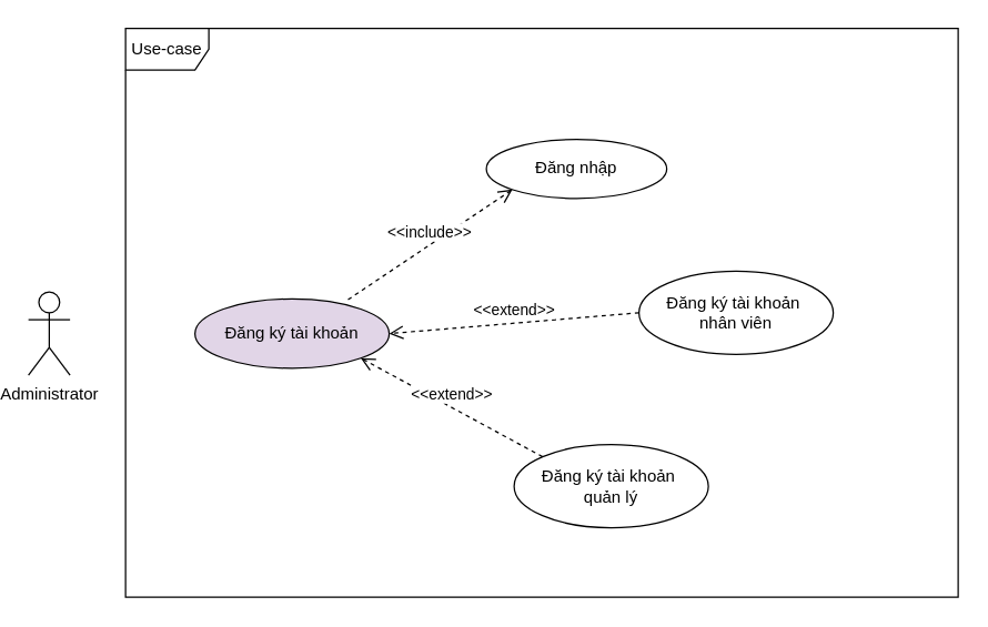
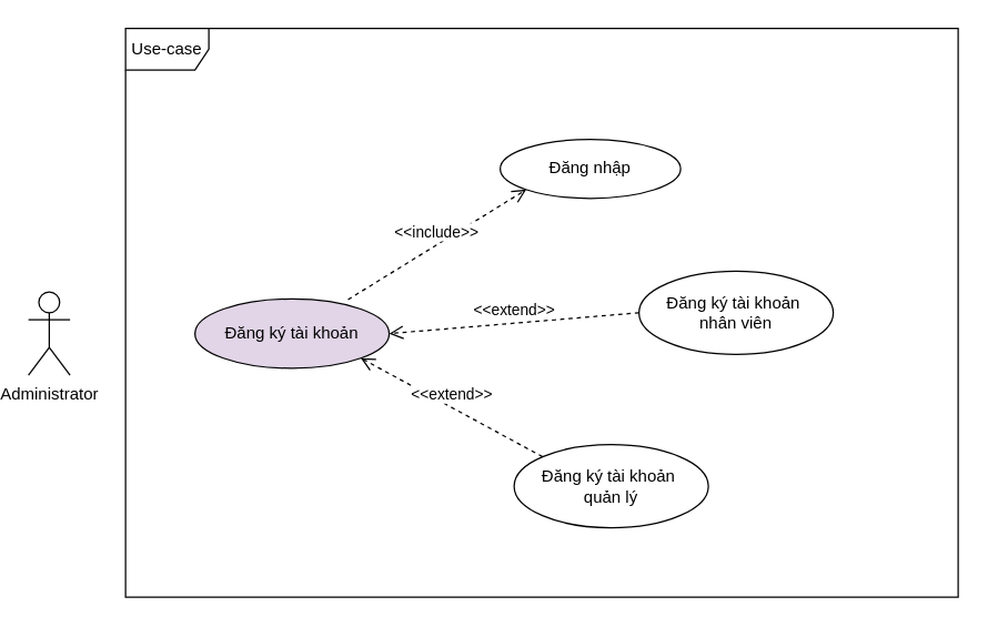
- <mxCell id="5" value="Đăng nhập" style="ellipse;whiteSpace=wrap;html=1;" vertex="1" parent="1"><mxGeometry x="350" y="100" width="130" height="42.5" as="geometry" /></mxCell>
+ <mxCell id="5" value="Đăng nhập" style="ellipse;whiteSpace=wrap;html=1;" vertex="1" parent="1"><mxGeometry x="360" y="100" width="130" height="42.5" as="geometry" /></mxCell>
